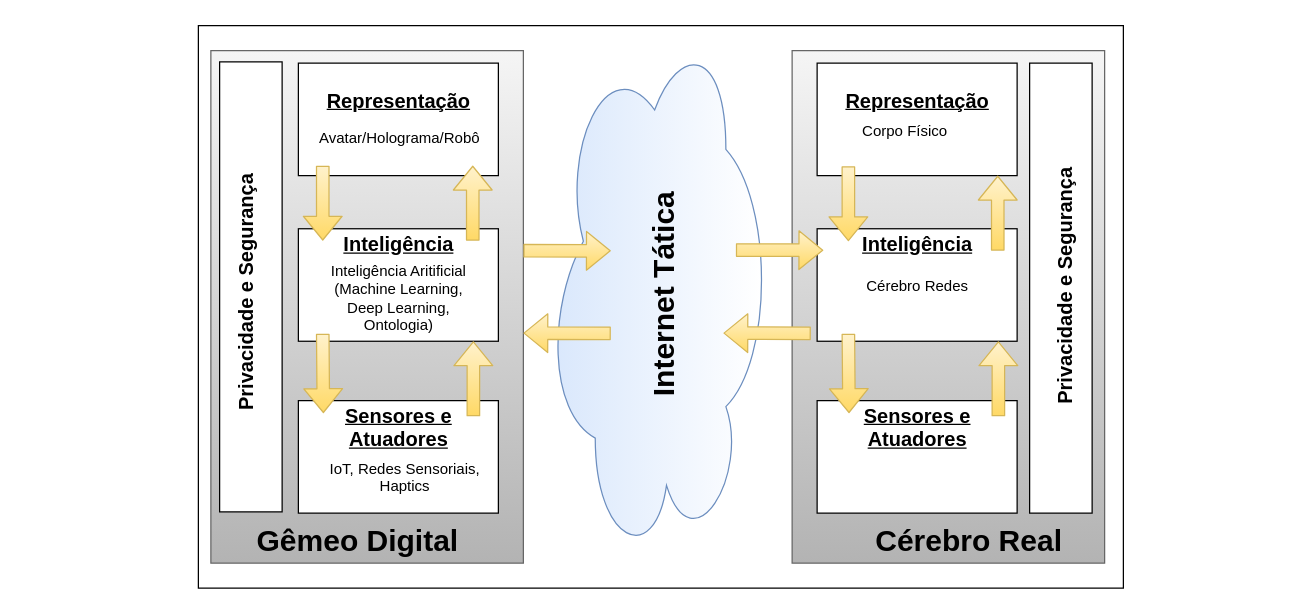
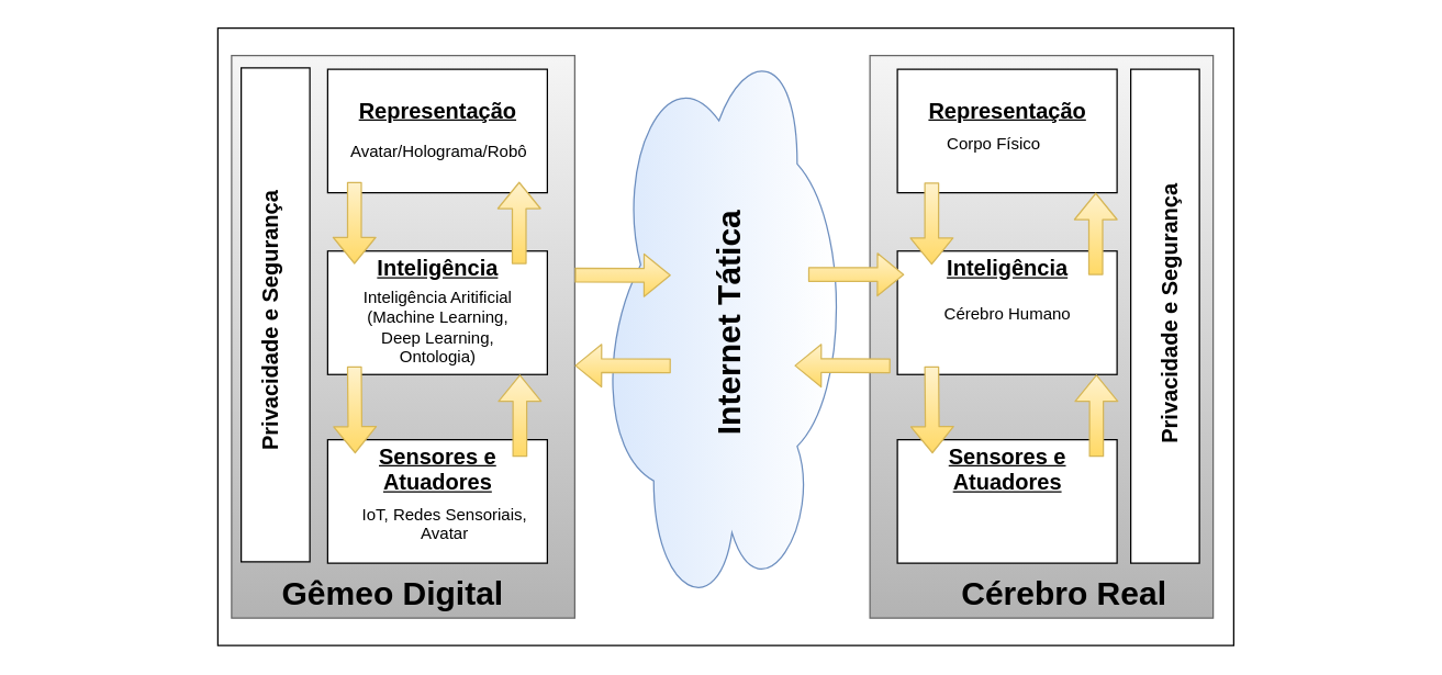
- <mxCell id="22" value="Cérebro Redes" style="text;html=1;resizable=0;points=[];autosize=1;align=center;verticalAlign=top;spacingTop=-4;" vertex="1" parent="1"><mxGeometry x="678" y="219" width="110" height="20" as="geometry" /></mxCell>
+ <mxCell id="22" value="Cérebro Humano" style="text;html=1;resizable=0;points=[];autosize=1;align=center;verticalAlign=top;spacingTop=-4;" vertex="1" parent="1"><mxGeometry x="678" y="219" width="110" height="20" as="geometry" /></mxCell>
- <mxCell id="17" value="IoT, Redes Sensoriais,&lt;br&gt;Haptics" style="text;html=1;resizable=0;points=[];autosize=1;align=center;verticalAlign=top;spacingTop=-4;" vertex="1" parent="1"><mxGeometry x="253" y="365" width="140" height="30" as="geometry" /></mxCell>
+ <mxCell id="17" value="IoT, Redes Sensoriais,&lt;br&gt;Avatar" style="text;html=1;resizable=0;points=[];autosize=1;align=center;verticalAlign=top;spacingTop=-4;" vertex="1" parent="1"><mxGeometry x="253" y="365" width="140" height="30" as="geometry" /></mxCell>
